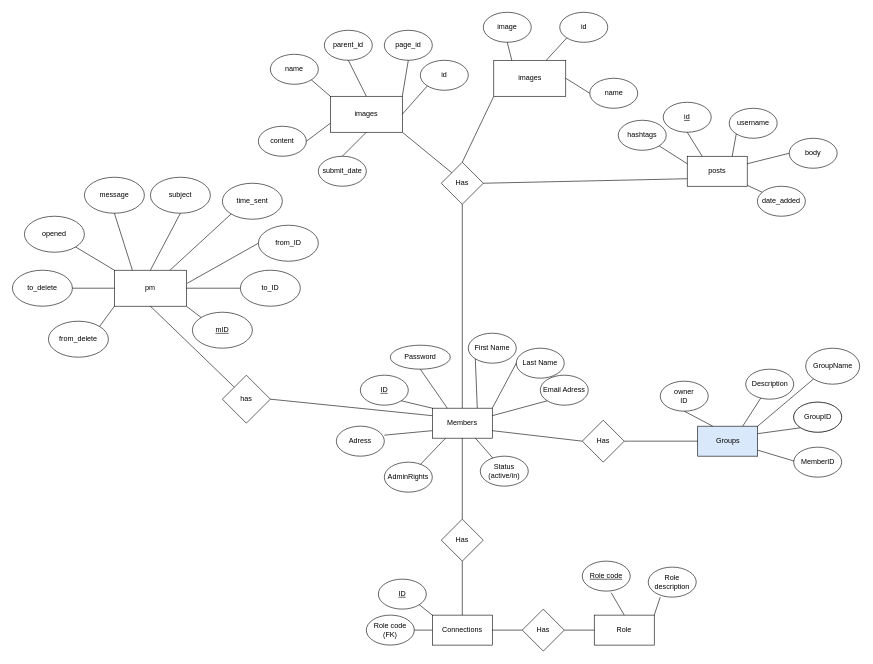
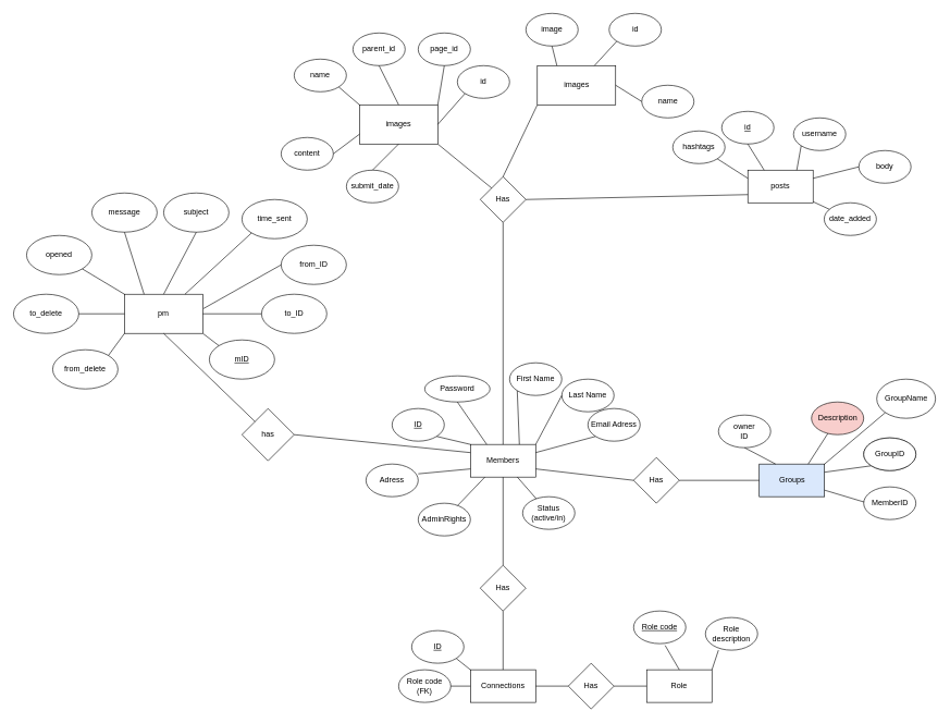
- <mxCell id="32" value="Description" style="ellipse;whiteSpace=wrap;html=1;" parent="1" vertex="1"><mxGeometry x="1242.5" y="615" width="80" height="50" as="geometry" /></mxCell>
+ <mxCell id="32" value="Description" style="ellipse;whiteSpace=wrap;html=1;fillColor=#f8cecc;" parent="1" vertex="1"><mxGeometry x="1242.5" y="615" width="80" height="50" as="geometry" /></mxCell>
